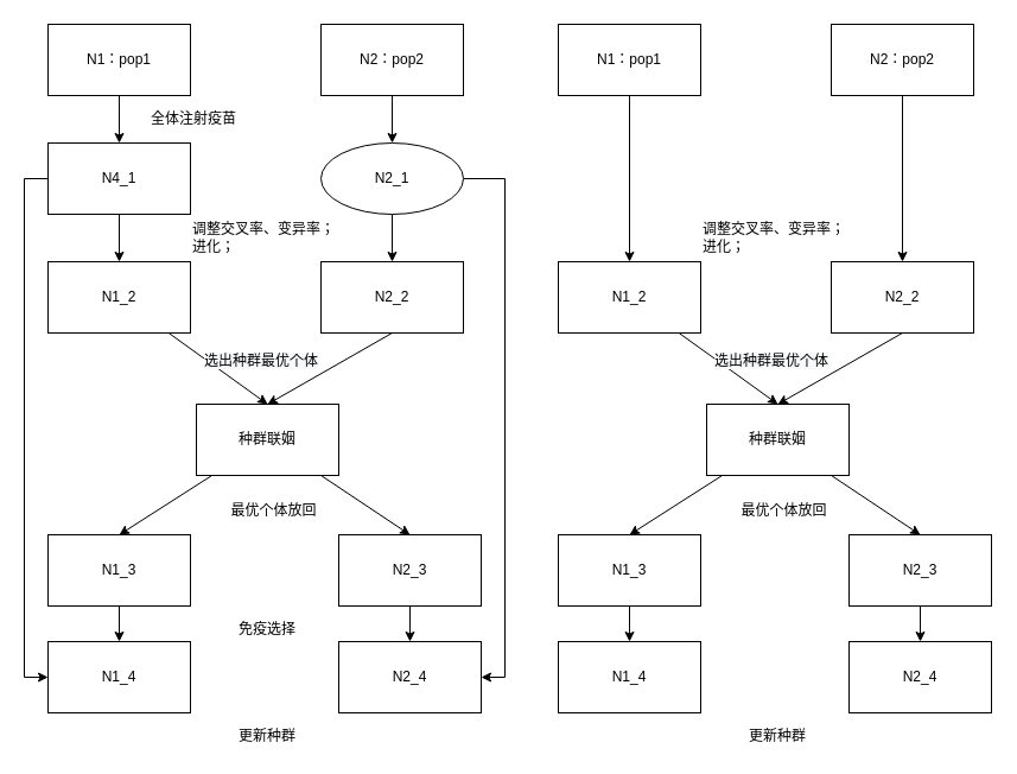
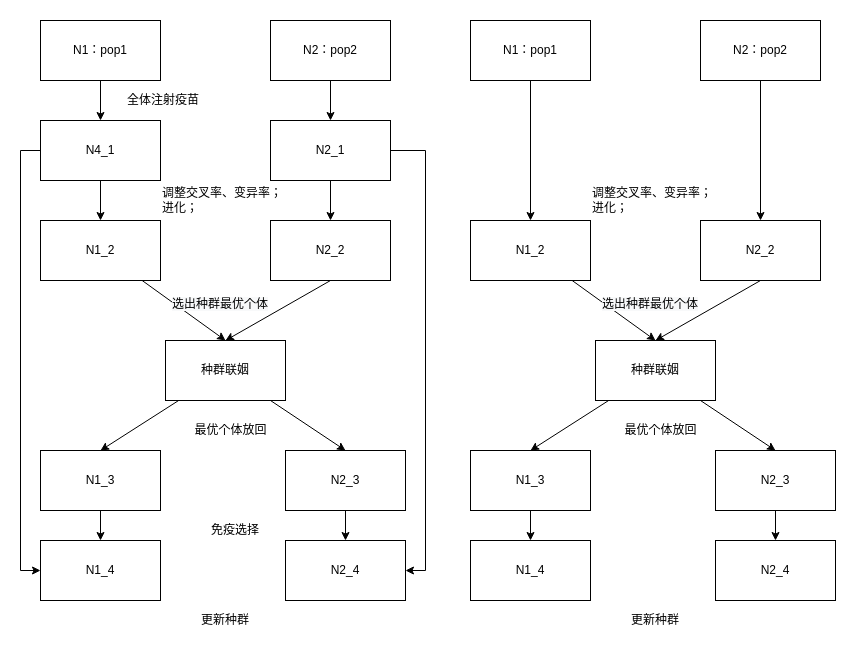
- <mxCell id="11" value="N2_1" style="ellipse;whiteSpace=wrap;html=1;" vertex="1" parent="1"><mxGeometry x="270" y="120" width="120" height="60" as="geometry" /></mxCell>
+ <mxCell id="11" value="N2_1" style="rounded=0;whiteSpace=wrap;html=1;" vertex="1" parent="1"><mxGeometry x="270" y="120" width="120" height="60" as="geometry" /></mxCell>
- <mxCell id="29" value="免疫选择" style="text;html=1;strokeColor=none;fillColor=none;align=center;verticalAlign=middle;whiteSpace=wrap;rounded=0;" vertex="1" parent="1"><mxGeometry x="190" y="520" width="70" height="20" as="geometry" /></mxCell>
+ <mxCell id="29" value="免疫选择" style="text;html=1;strokeColor=none;fillColor=none;align=center;verticalAlign=middle;whiteSpace=wrap;rounded=0;" vertex="1" parent="1"><mxGeometry x="200" y="520" width="70" height="20" as="geometry" /></mxCell>
